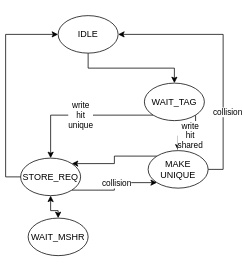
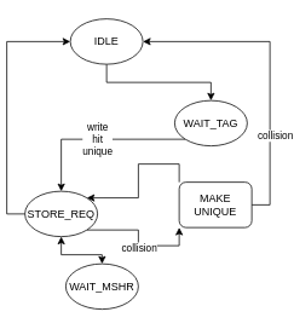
- <mxCell id="5" value="write&lt;br&gt;hit&lt;br&gt;shared" style="edgeStyle=orthogonalEdgeStyle;rounded=0;orthogonalLoop=1;jettySize=auto;html=1;exitX=1;exitY=1;exitDx=0;exitDy=0;entryX=0.5;entryY=0;entryDx=0;entryDy=0;" parent="1" source="6" target="14" edge="1"><mxGeometry relative="1" as="geometry" /></mxCell>
- <mxCell id="14" value="MAKE&lt;br&gt;UNIQUE" style="ellipse;whiteSpace=wrap;html=1;" parent="1" vertex="1"><mxGeometry x="190" y="200" width="80" height="50" as="geometry" /></mxCell>
+ <mxCell id="14" value="MAKE&lt;br&gt;UNIQUE" style="whiteSpace=wrap;html=1;rounded=1;" parent="1" vertex="1"><mxGeometry x="190" y="200" width="80" height="50" as="geometry" /></mxCell>
- <mxCell id="16" value="WAIT_MSHR" style="ellipse;whiteSpace=wrap;html=1;" parent="1" vertex="1"><mxGeometry x="30" y="290" width="80" height="50" as="geometry" /></mxCell>
+ <mxCell id="16" value="WAIT_MSHR" style="ellipse;whiteSpace=wrap;html=1;" parent="1" vertex="1"><mxGeometry x="65" y="290" width="80" height="50" as="geometry" /></mxCell>
